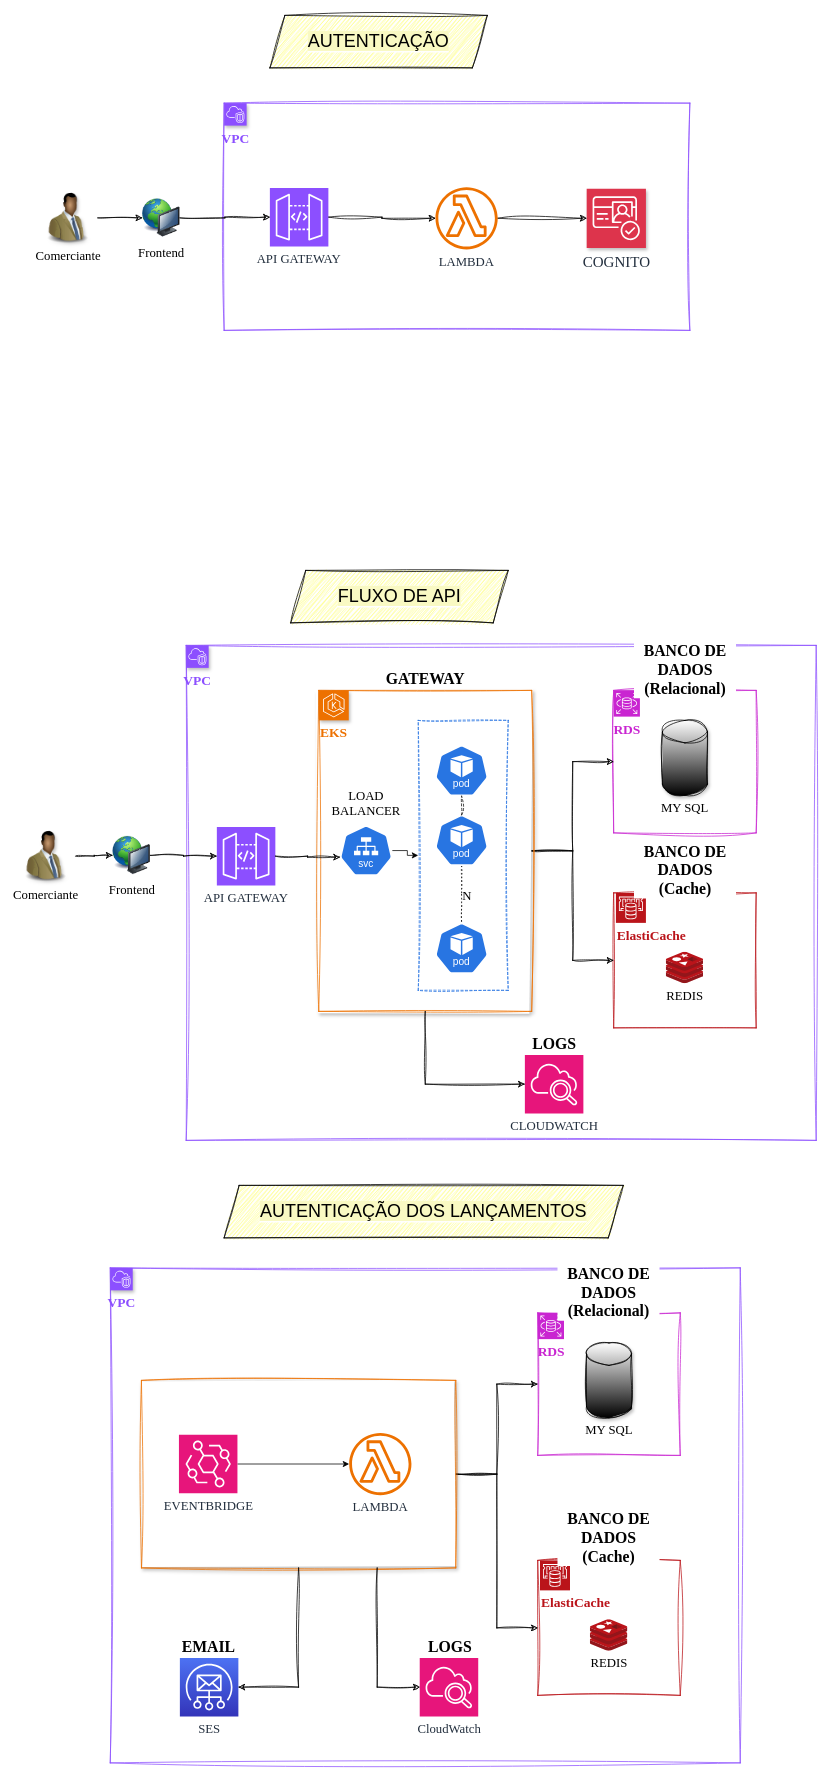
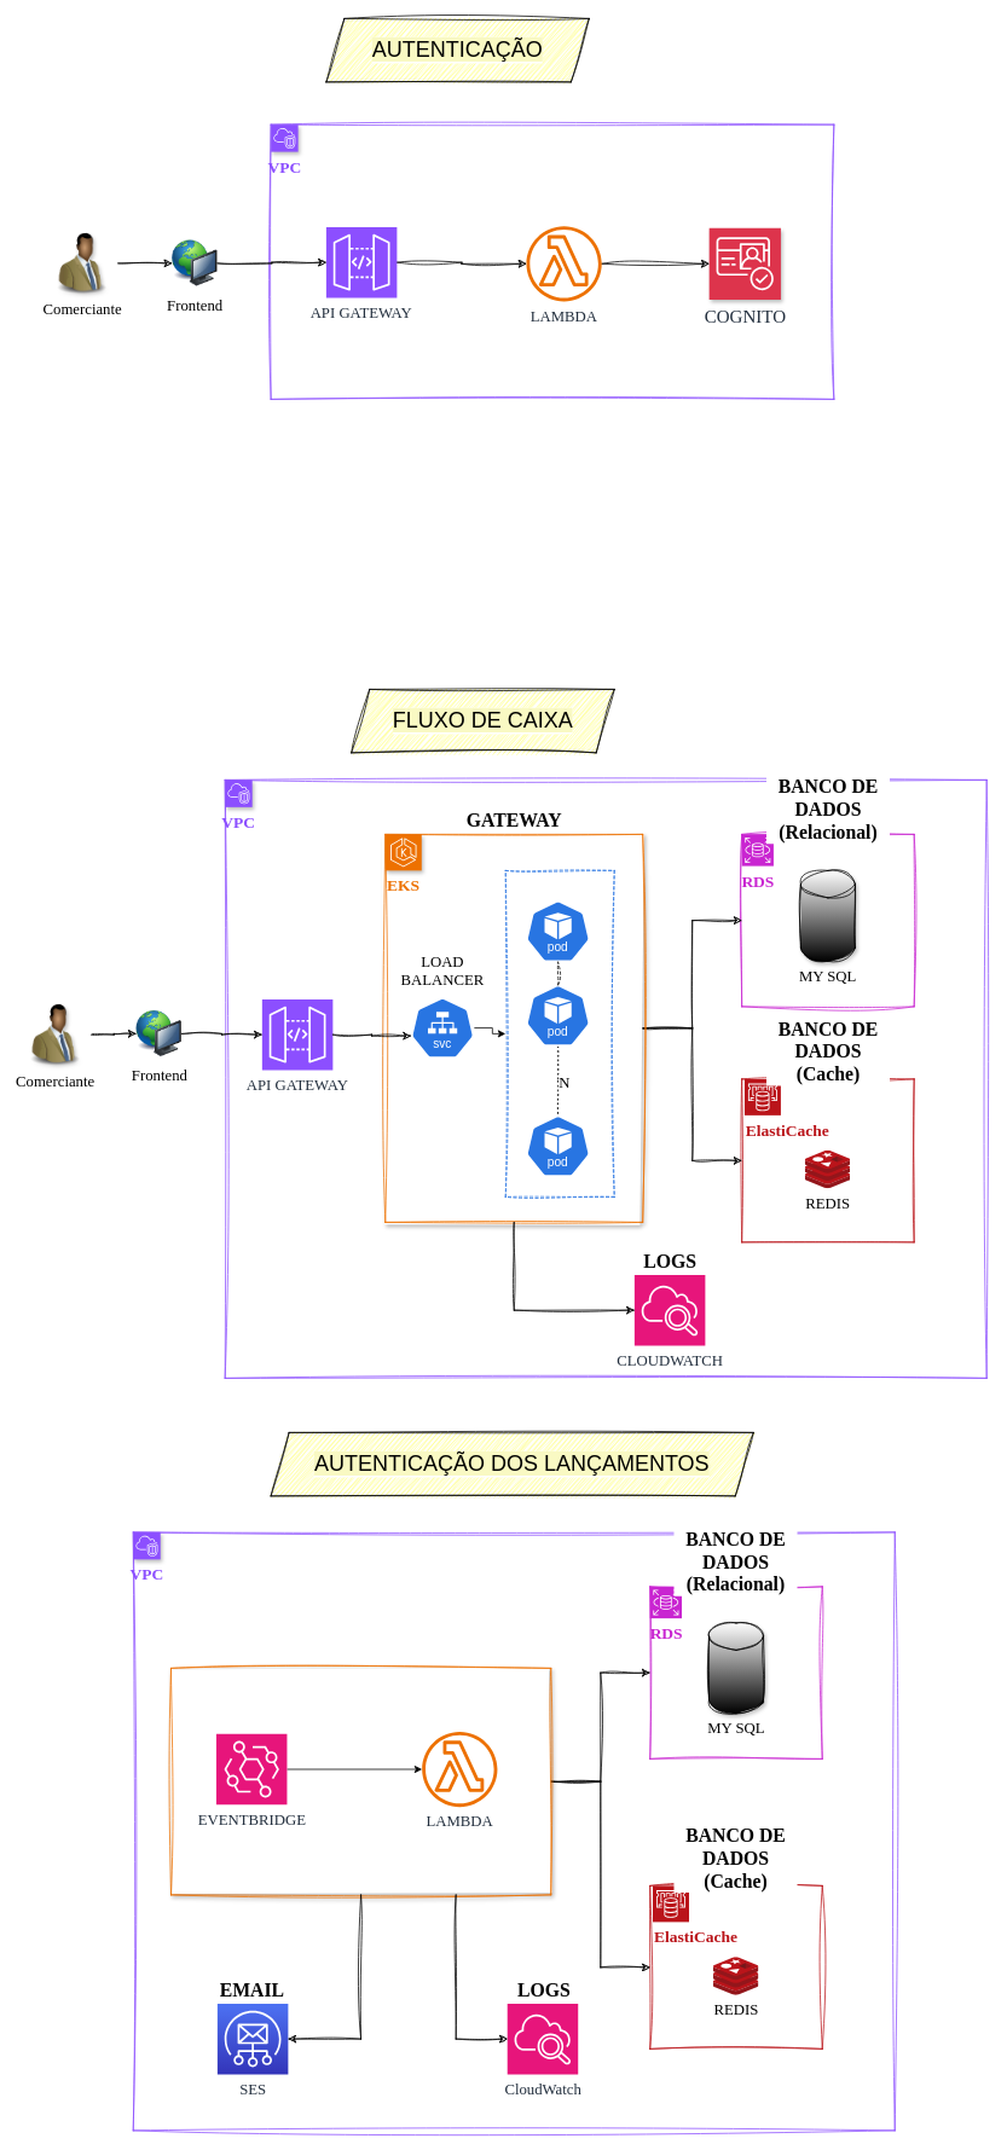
- <mxCell id="32" value="&lt;span style=&quot;background-color: rgb(249, 249, 195);&quot;&gt;FLUXO DE API&lt;/span&gt;" style="shape=parallelogram;perimeter=parallelogramPerimeter;whiteSpace=wrap;html=1;fixedSize=1;fontFamily=Helvetica;fontSize=24;labelBackgroundColor=default;rounded=0;sketch=1;jiggle=2;curveFitting=1;align=center;verticalAlign=middle;fillColor=#ffff88;strokeColor=default;fillStyle=zigzag;fontColor=default;" vertex="1" parent="1"><mxGeometry x="386.8" y="760" width="290" height="70" as="geometry" /></mxCell>
+ <mxCell id="32" value="&lt;span style=&quot;background-color: rgb(249, 249, 195);&quot;&gt;FLUXO DE CAIXA&lt;/span&gt;" style="shape=parallelogram;perimeter=parallelogramPerimeter;whiteSpace=wrap;html=1;fixedSize=1;fontFamily=Helvetica;fontSize=24;labelBackgroundColor=default;rounded=0;sketch=1;jiggle=2;curveFitting=1;align=center;verticalAlign=middle;fillColor=#ffff88;strokeColor=default;fillStyle=zigzag;fontColor=default;" vertex="1" parent="1"><mxGeometry x="386.8" y="760" width="290" height="70" as="geometry" /></mxCell>
